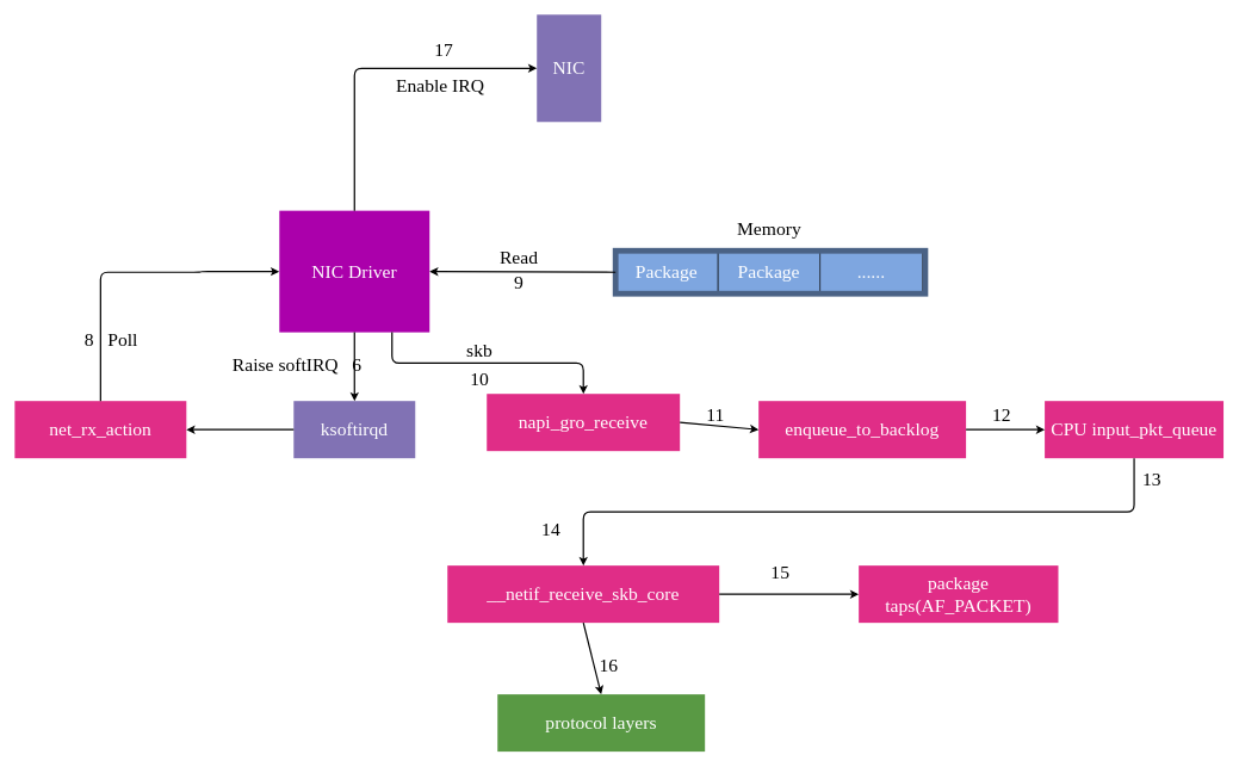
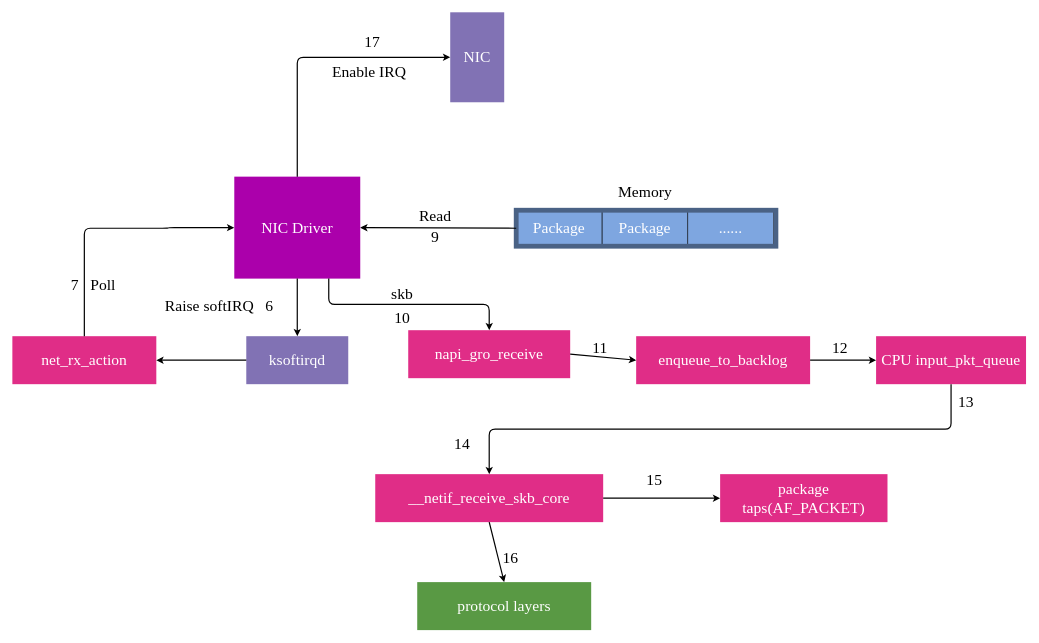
- <mxCell id="32" value="8&amp;nbsp; &amp;nbsp;Poll" style="text;html=1;strokeColor=none;fillColor=none;align=center;verticalAlign=middle;whiteSpace=wrap;rounded=0;fontFamily=Comic Sans MS;fontSize=26;" vertex="1" parent="1"><mxGeometry x="90" y="464" width="130" height="20" as="geometry" /></mxCell>
+ <mxCell id="32" value="7&amp;nbsp; &amp;nbsp;Poll" style="text;html=1;strokeColor=none;fillColor=none;align=center;verticalAlign=middle;whiteSpace=wrap;rounded=0;fontFamily=Comic Sans MS;fontSize=26;" vertex="1" parent="1"><mxGeometry x="90" y="464" width="130" height="20" as="geometry" /></mxCell>
- <mxCell id="33" value="Raise softIRQ&amp;nbsp; &amp;nbsp;6" style="text;html=1;strokeColor=none;fillColor=none;align=center;verticalAlign=middle;whiteSpace=wrap;rounded=0;fontFamily=Comic Sans MS;fontSize=26;" vertex="1" parent="1"><mxGeometry x="290" y="500" width="250" height="20" as="geometry" /></mxCell>
+ <mxCell id="33" value="Raise softIRQ&amp;nbsp; &amp;nbsp;6" style="text;html=1;strokeColor=none;fillColor=none;align=center;verticalAlign=middle;whiteSpace=wrap;rounded=0;fontFamily=Comic Sans MS;fontSize=26;" vertex="1" parent="1"><mxGeometry x="240" y="500" width="250" height="20" as="geometry" /></mxCell>
